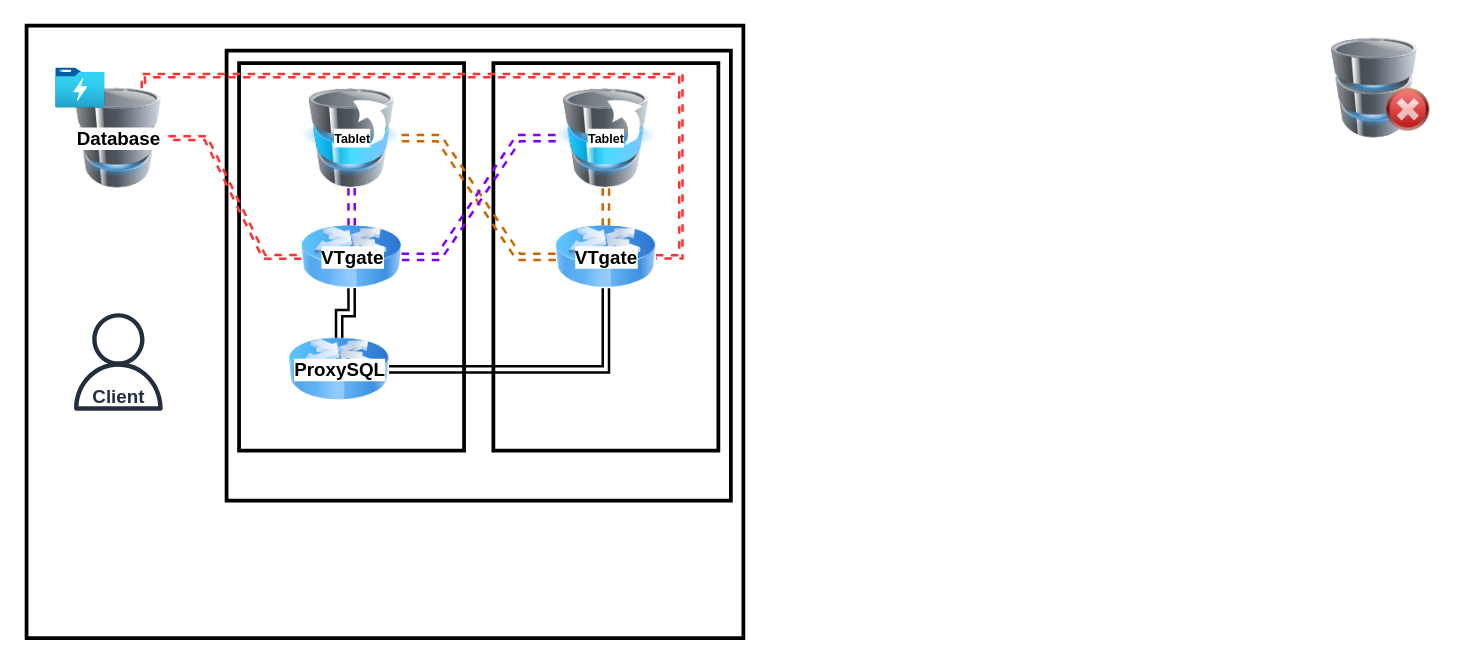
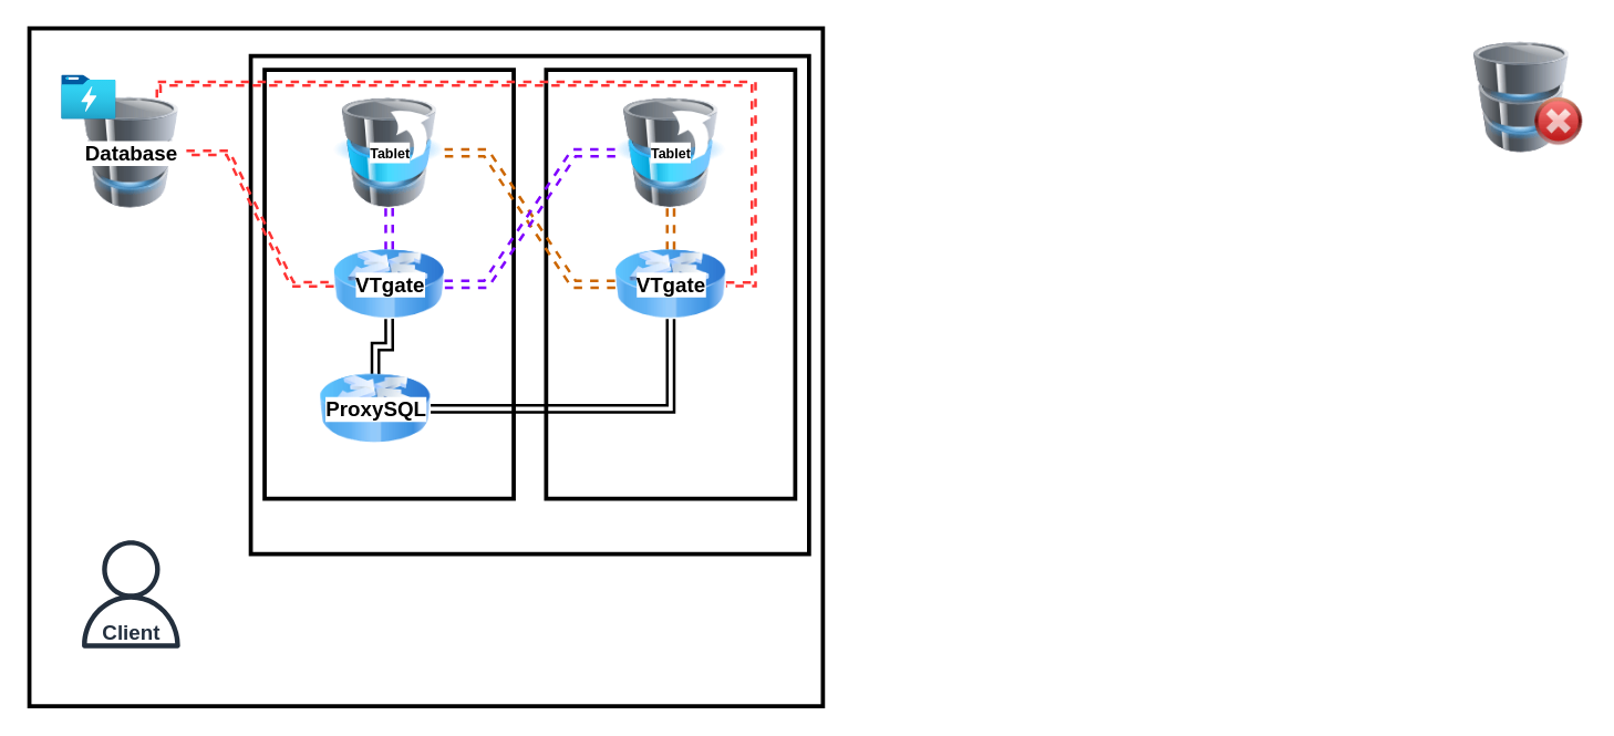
- <mxCell id="7" value="Client" style="sketch=0;outlineConnect=0;fontColor=#232F3E;gradientColor=none;fillColor=#232F3D;strokeColor=none;dashed=0;verticalLabelPosition=middle;verticalAlign=bottom;align=center;html=1;fontSize=15;fontStyle=1;aspect=fixed;pointerEvents=1;shape=mxgraph.aws4.user;labelPosition=center;" vertex="1" parent="1"><mxGeometry x="55" y="250" width="78" height="78" as="geometry" /></mxCell>
+ <mxCell id="7" value="Client" style="sketch=0;outlineConnect=0;fontColor=#232F3E;gradientColor=none;fillColor=#232F3D;strokeColor=none;dashed=0;verticalLabelPosition=middle;verticalAlign=bottom;align=center;html=1;fontSize=15;fontStyle=1;aspect=fixed;pointerEvents=1;shape=mxgraph.aws4.user;labelPosition=center;" vertex="1" parent="1"><mxGeometry x="55" y="390" width="78" height="78" as="geometry" /></mxCell>
